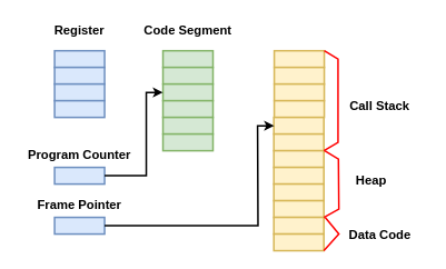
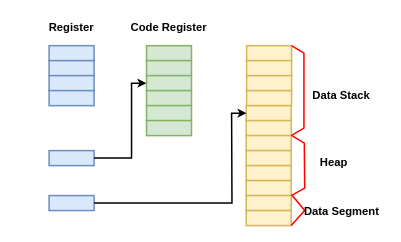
- <mxCell id="27" value="&lt;b&gt;Code Segment&lt;/b&gt;" style="rounded=0;whiteSpace=wrap;html=1;fontSize=15;strokeColor=none;strokeWidth=2;fillColor=none;" vertex="1" parent="1"><mxGeometry x="150" y="20" width="150" height="30" as="geometry" /></mxCell>
+ <mxCell id="27" value="&lt;b&gt;Code Register&lt;/b&gt;" style="rounded=0;whiteSpace=wrap;html=1;fontSize=15;strokeColor=none;strokeWidth=2;fillColor=none;" vertex="1" parent="1"><mxGeometry x="150" y="20" width="150" height="30" as="geometry" /></mxCell>
- <mxCell id="34" value="&lt;b&gt;Call Stack&lt;/b&gt;" style="rounded=0;whiteSpace=wrap;html=1;fontSize=15;strokeColor=none;strokeWidth=2;fillColor=none;" vertex="1" parent="1"><mxGeometry x="415" y="110" width="80" height="30" as="geometry" /></mxCell>
+ <mxCell id="34" value="&lt;b&gt;Data Stack&lt;/b&gt;" style="rounded=0;whiteSpace=wrap;html=1;fontSize=15;strokeColor=none;strokeWidth=2;fillColor=none;" vertex="1" parent="1"><mxGeometry x="415" y="110" width="80" height="30" as="geometry" /></mxCell>
- <mxCell id="9" value="&lt;b&gt;Program Counter&lt;/b&gt;" style="rounded=0;whiteSpace=wrap;html=1;fontSize=15;strokeColor=none;strokeWidth=2;fillColor=none;" vertex="1" parent="1"><mxGeometry x="20" y="170" width="150" height="30" as="geometry" /></mxCell>
- <mxCell id="10" value="&lt;b&gt;Frame Pointer&lt;/b&gt;" style="rounded=0;whiteSpace=wrap;html=1;fontSize=15;strokeColor=none;strokeWidth=2;fillColor=none;" vertex="1" parent="1"><mxGeometry x="20" y="230" width="150" height="30" as="geometry" /></mxCell>
- <mxCell id="35" value="&lt;b&gt;Data Code&lt;/b&gt;" style="rounded=0;whiteSpace=wrap;html=1;fontSize=15;strokeColor=none;strokeWidth=2;fillColor=none;" vertex="1" parent="1"><mxGeometry x="397.5" y="265" width="115" height="30" as="geometry" /></mxCell>
+ <mxCell id="35" value="&lt;b&gt;Data Segment&lt;/b&gt;" style="rounded=0;whiteSpace=wrap;html=1;fontSize=15;strokeColor=none;strokeWidth=2;fillColor=none;" vertex="1" parent="1"><mxGeometry x="397.5" y="265" width="115" height="30" as="geometry" /></mxCell>
